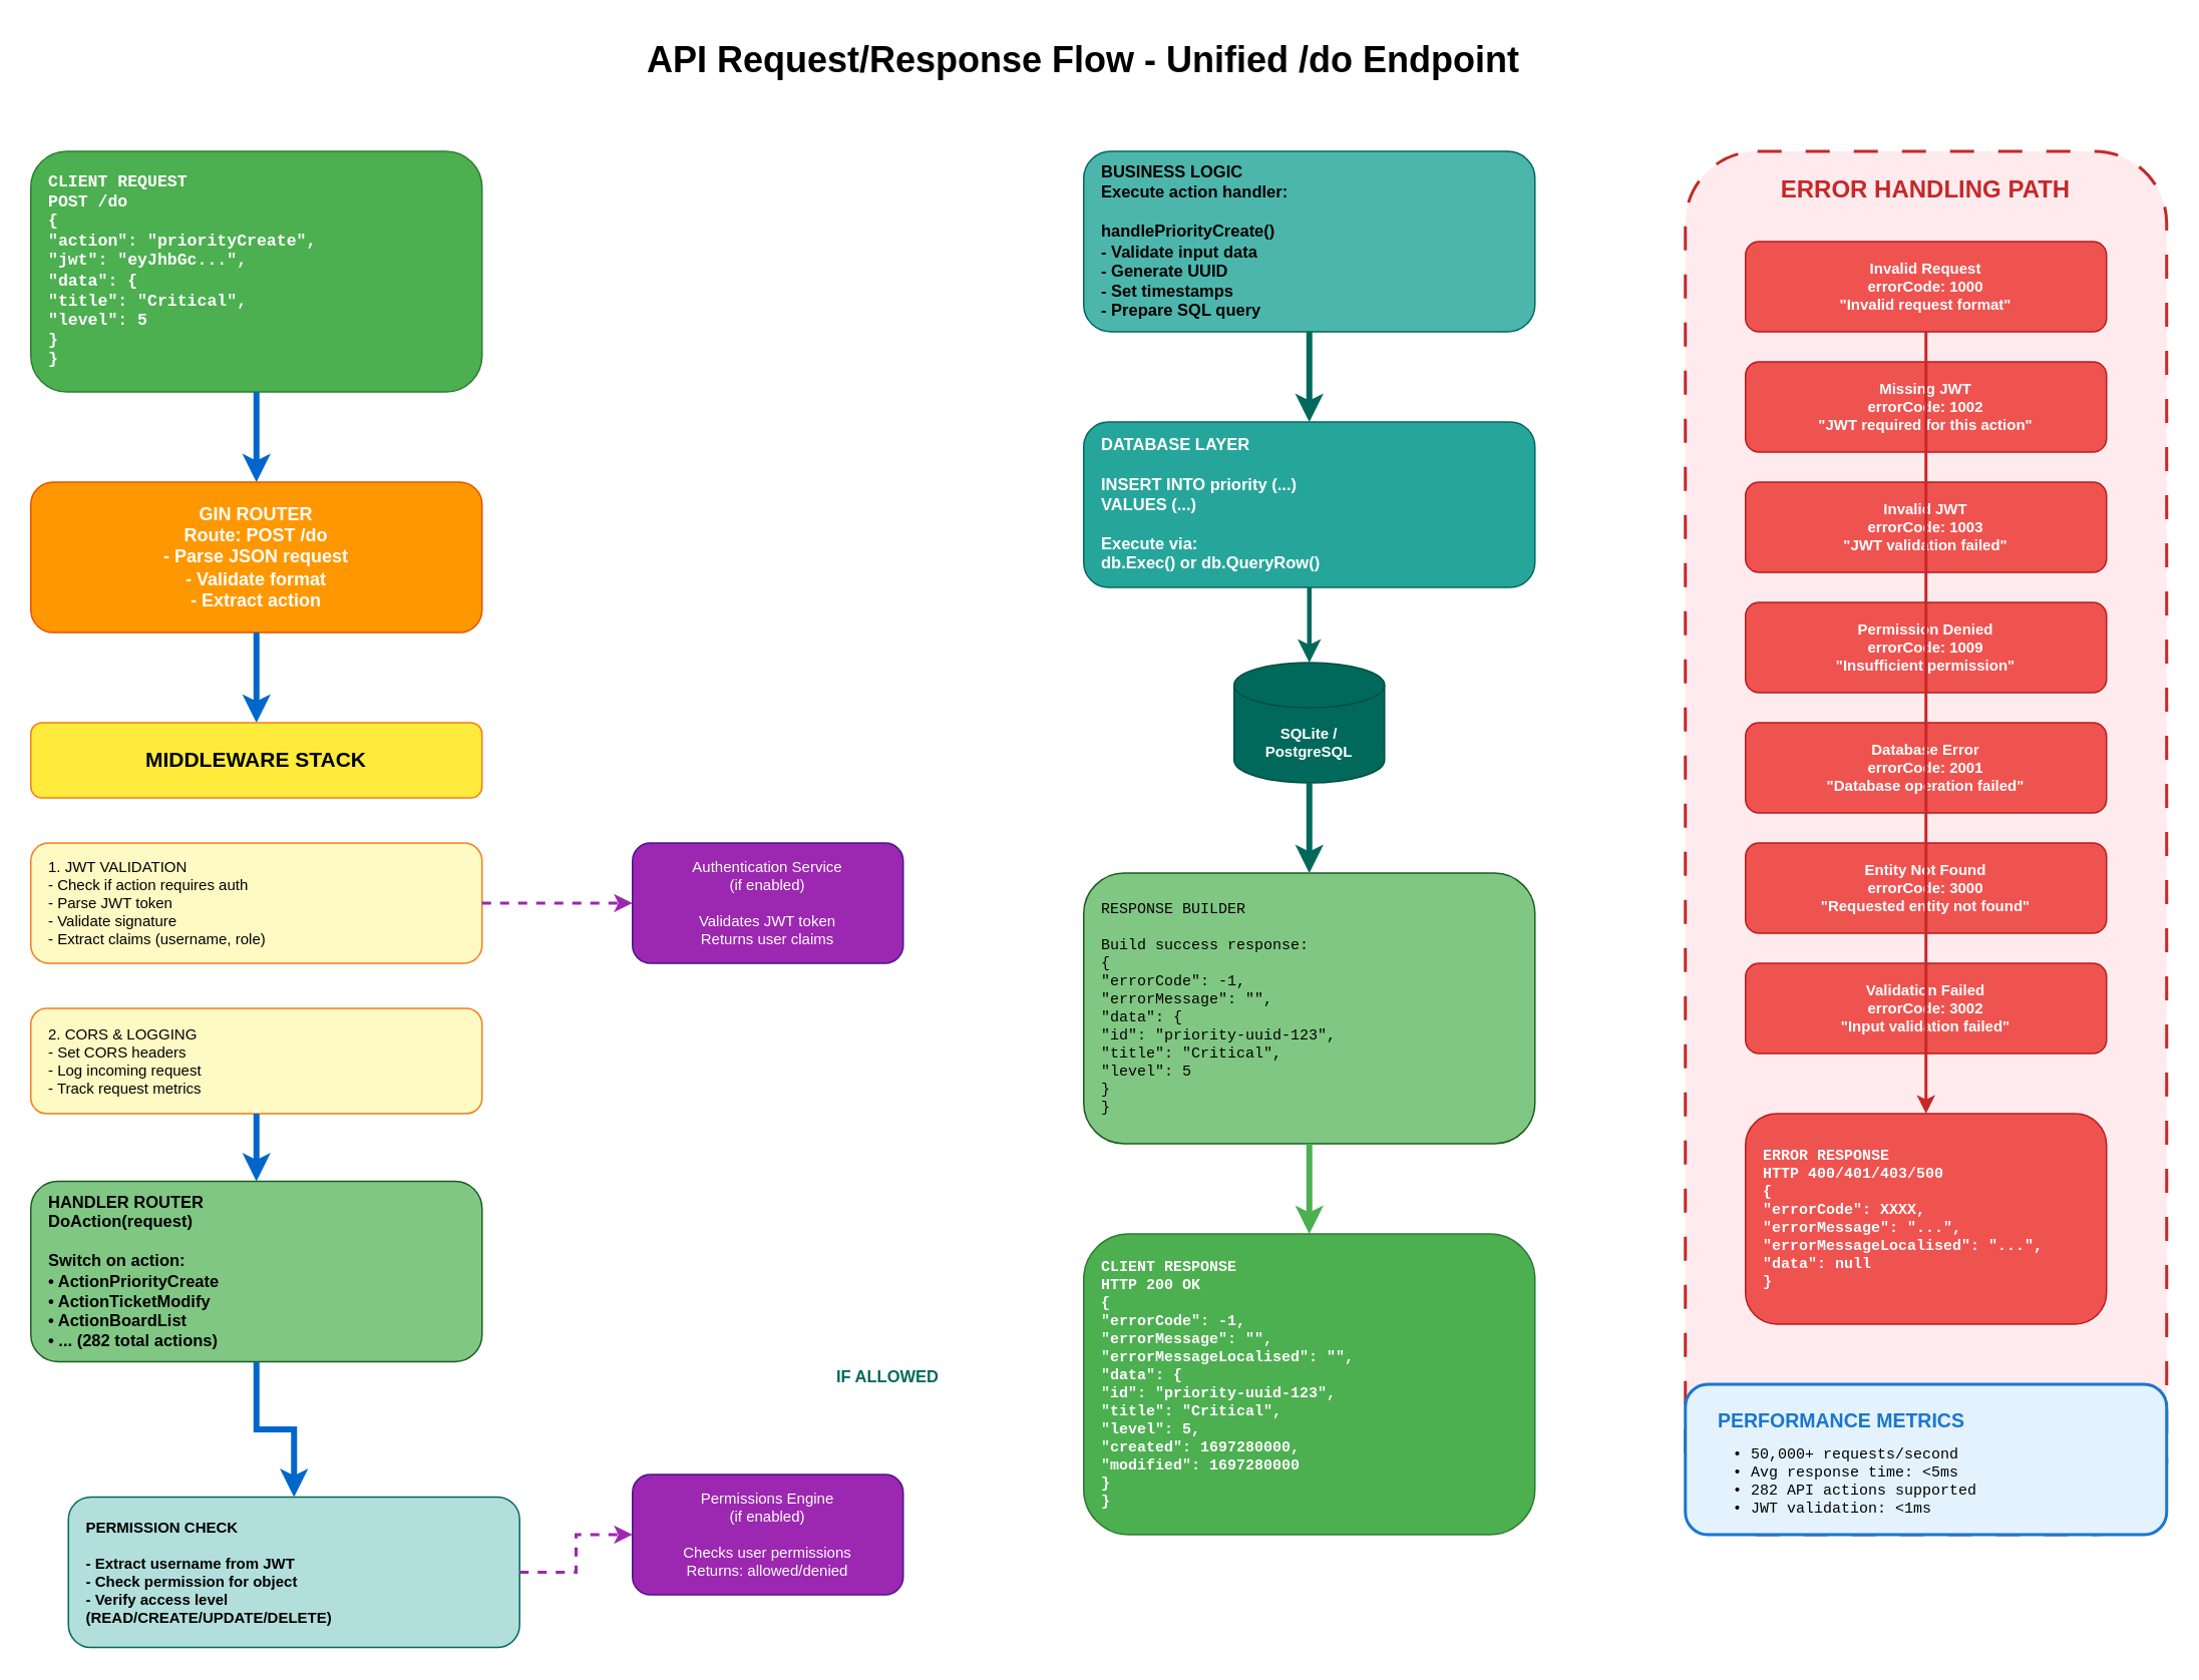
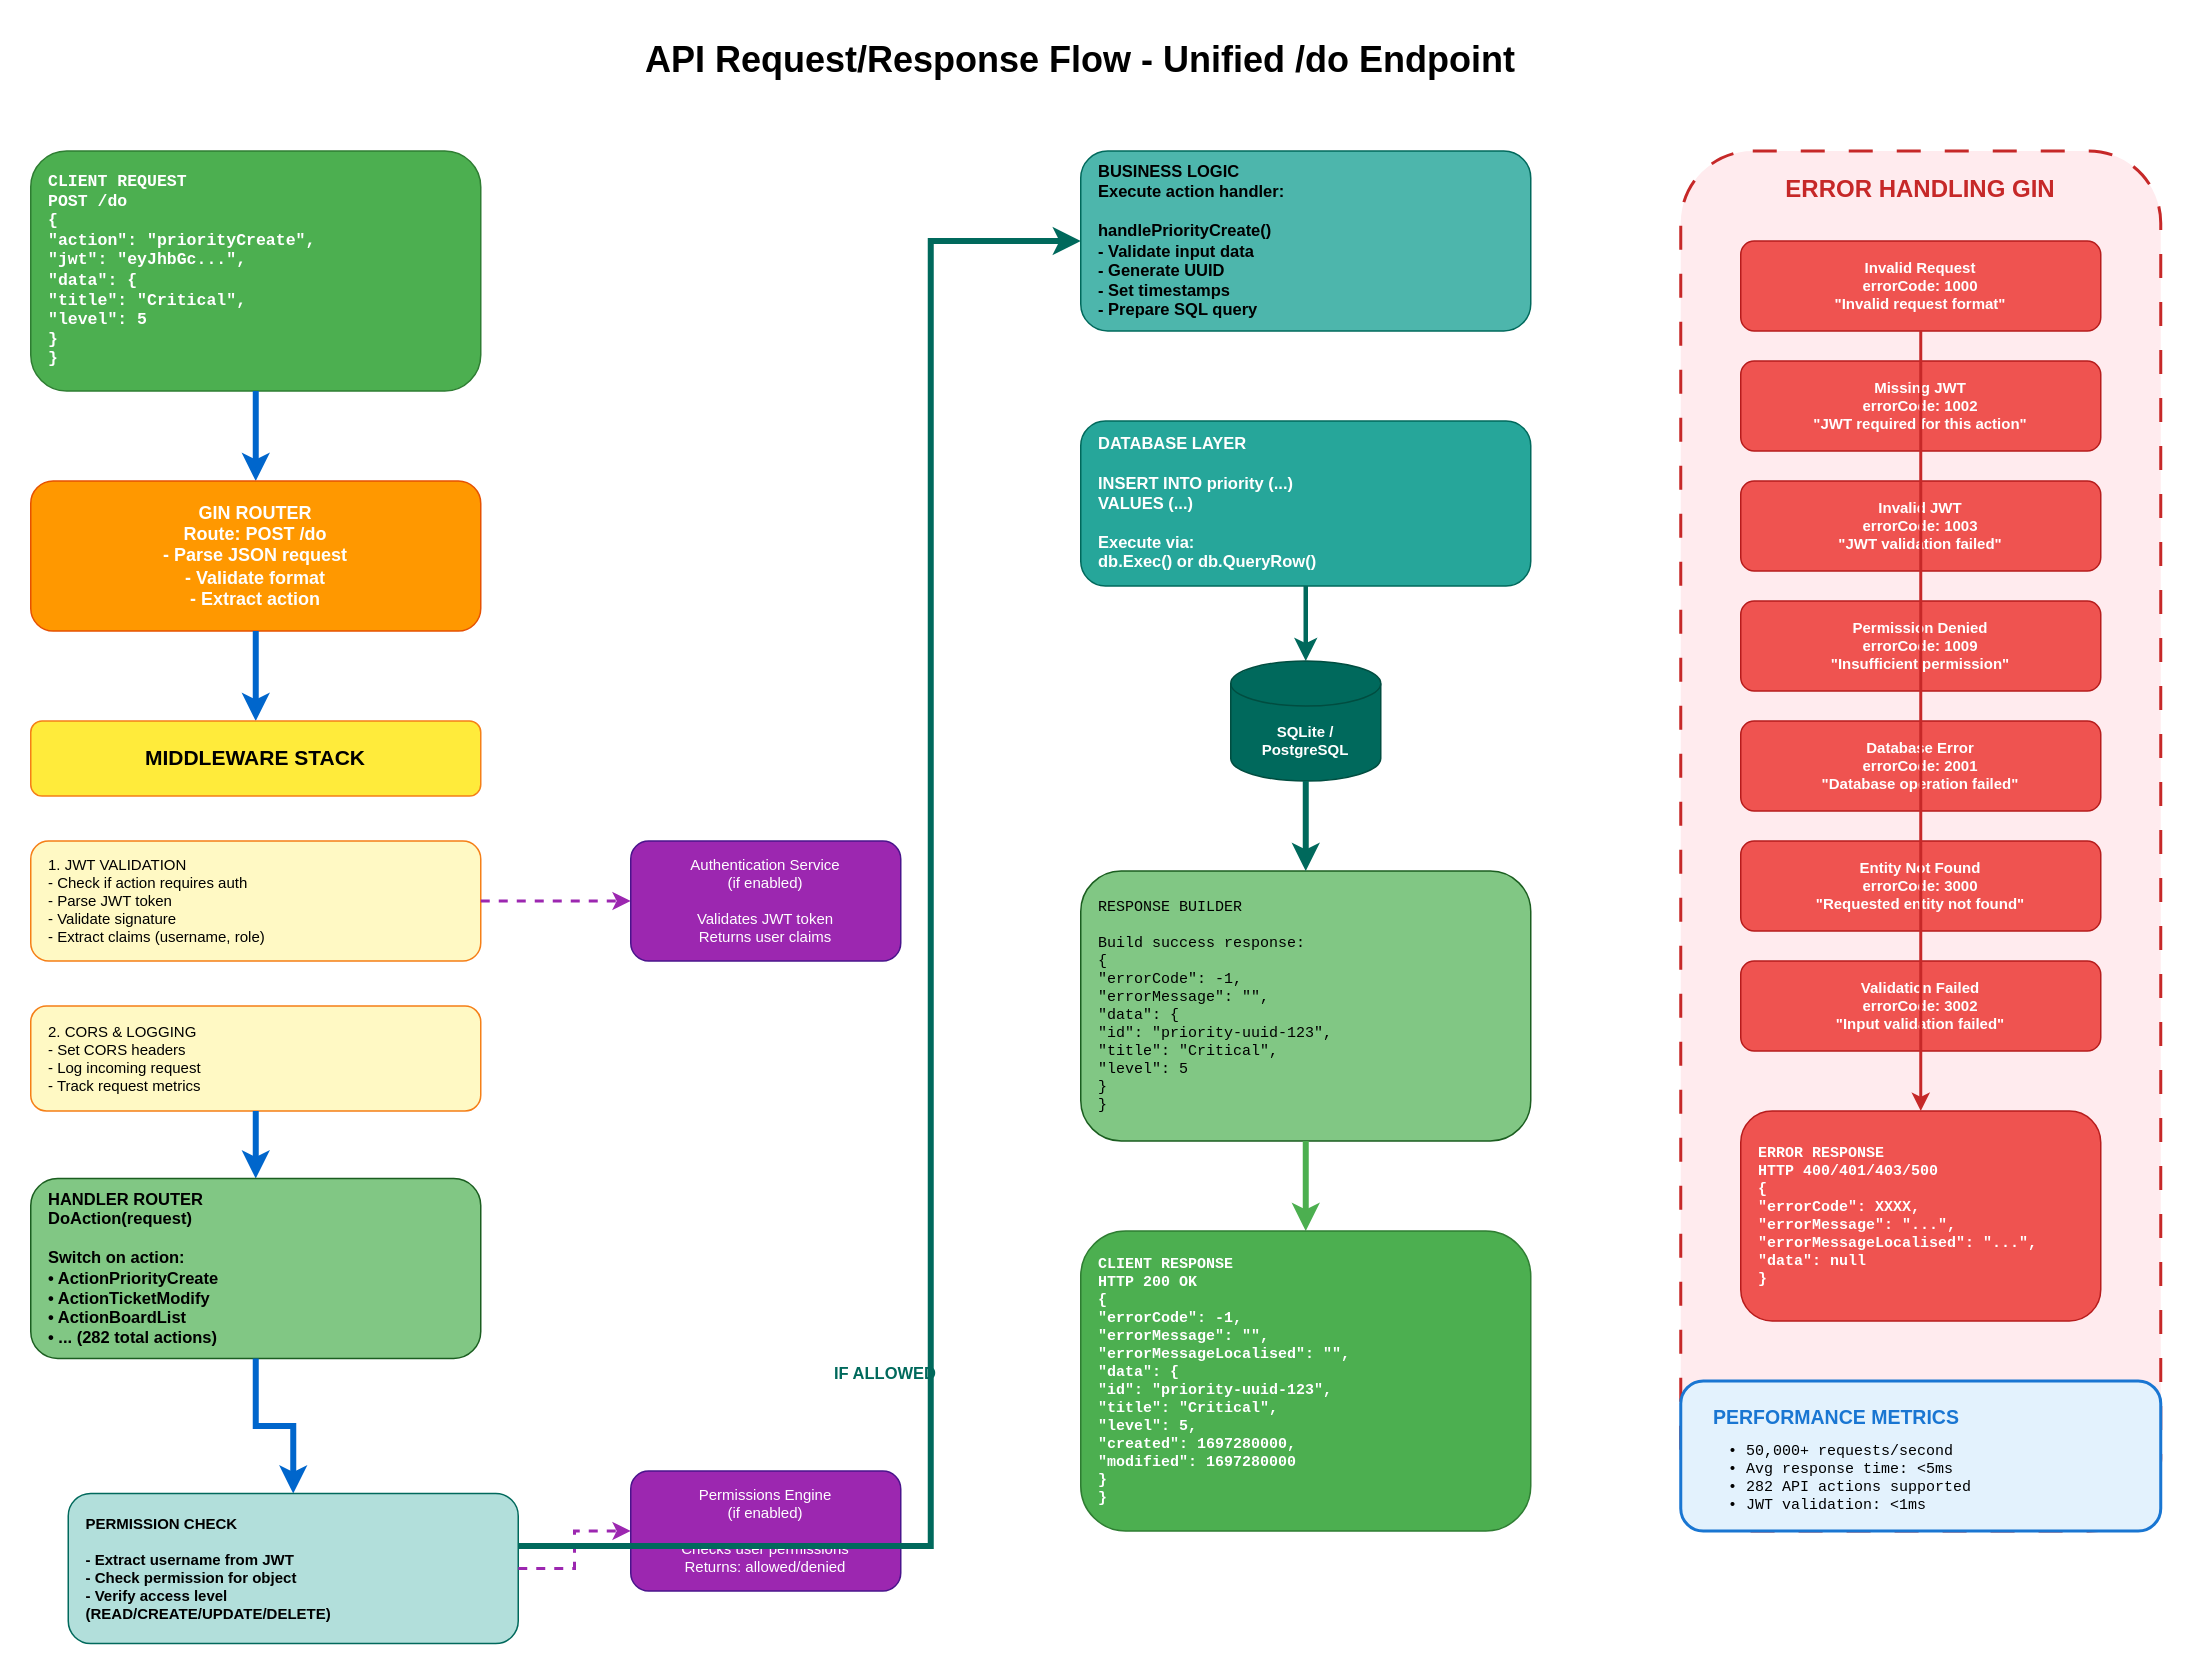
- <mxCell id="30" value="ERROR HANDLING PATH" style="text;html=1;strokeColor=none;fillColor=none;align=center;verticalAlign=middle;whiteSpace=wrap;rounded=0;fontSize=16;fontStyle=1;fontColor=#C62828;" vertex="1" parent="1"><mxGeometry x="1140" y="110" width="280" height="30" as="geometry" /></mxCell>
+ <mxCell id="30" value="ERROR HANDLING GIN" style="text;html=1;strokeColor=none;fillColor=none;align=center;verticalAlign=middle;whiteSpace=wrap;rounded=0;fontSize=16;fontStyle=1;fontColor=#C62828;" vertex="1" parent="1"><mxGeometry x="1140" y="110" width="280" height="30" as="geometry" /></mxCell>
- <mxCell id="21" style="edgeStyle=orthogonalEdgeStyle;rounded=0;orthogonalLoop=1;jettySize=auto;html=1;strokeWidth=4;strokeColor=#00695C;" edge="1" parent="1" source="18" target="22"><mxGeometry relative="1" as="geometry" /></mxCell>
+ <mxCell id="19" style="edgeStyle=orthogonalEdgeStyle;rounded=0;orthogonalLoop=1;jettySize=auto;html=1;strokeWidth=4;strokeColor=#00695C;" edge="1" parent="1" source="15" target="18"><mxGeometry relative="1" as="geometry"><Array as="points"><mxPoint x="620" y="1030" /><mxPoint x="620" y="160" /></Array></mxGeometry></mxCell>
